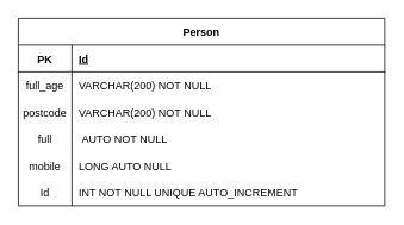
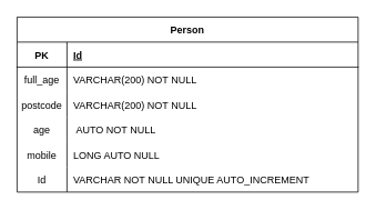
- <mxCell id="13" value="full" style="shape=partialRectangle;connectable=0;fillColor=none;top=0;left=0;bottom=0;right=0;editable=1;overflow=hidden;" vertex="1" parent="12"><mxGeometry width="60" height="30" as="geometry"><mxRectangle width="60" height="30" as="alternateBounds" /></mxGeometry></mxCell>
+ <mxCell id="13" value="age" style="shape=partialRectangle;connectable=0;fillColor=none;top=0;left=0;bottom=0;right=0;editable=1;overflow=hidden;" vertex="1" parent="12"><mxGeometry width="60" height="30" as="geometry"><mxRectangle width="60" height="30" as="alternateBounds" /></mxGeometry></mxCell>
- <mxCell id="20" value="INT NOT NULL UNIQUE AUTO_INCREMENT" style="shape=partialRectangle;connectable=0;fillColor=none;top=0;left=0;bottom=0;right=0;align=left;spacingLeft=6;overflow=hidden;" vertex="1" parent="18"><mxGeometry x="60" width="350" height="30" as="geometry"><mxRectangle width="350" height="30" as="alternateBounds" /></mxGeometry></mxCell>
+ <mxCell id="20" value="VARCHAR NOT NULL UNIQUE AUTO_INCREMENT" style="shape=partialRectangle;connectable=0;fillColor=none;top=0;left=0;bottom=0;right=0;align=left;spacingLeft=6;overflow=hidden;" vertex="1" parent="18"><mxGeometry x="60" width="350" height="30" as="geometry"><mxRectangle width="350" height="30" as="alternateBounds" /></mxGeometry></mxCell>
